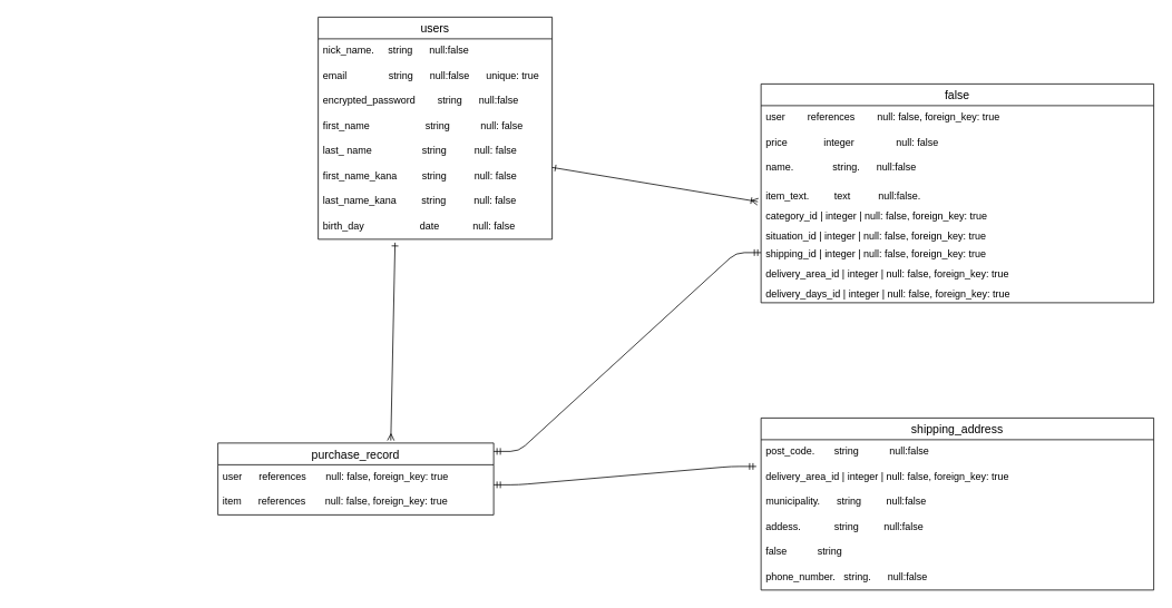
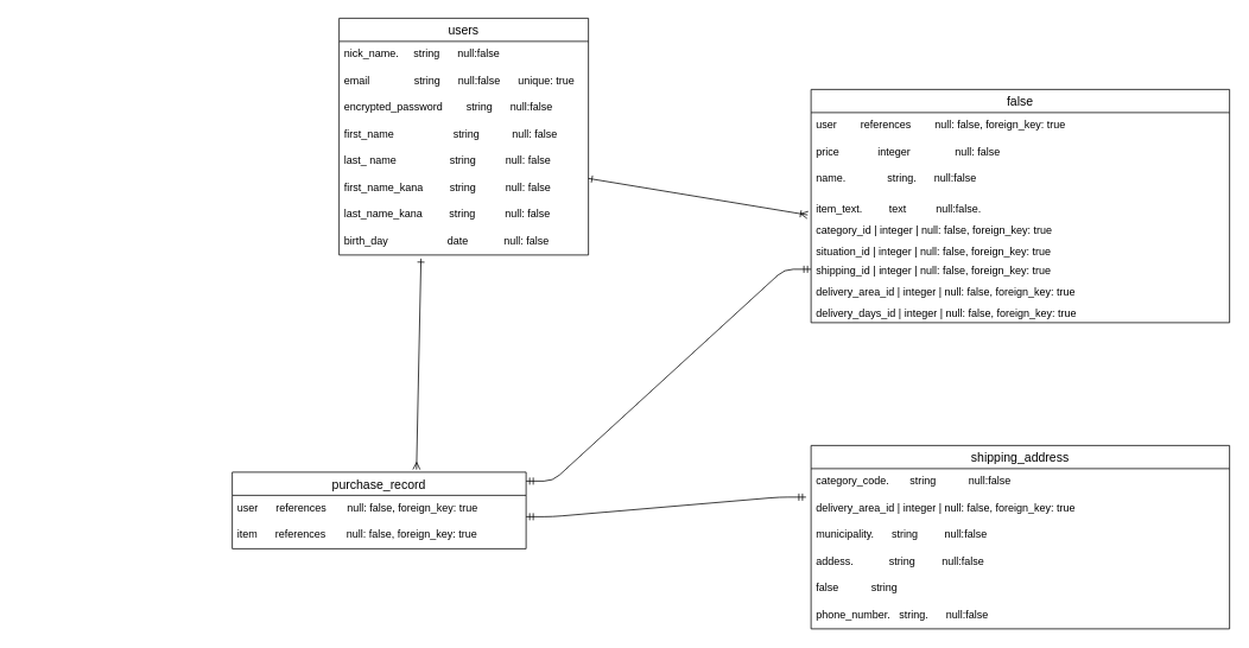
- <mxCell id="16" value="post_code.       string           null:false" style="text;strokeColor=none;fillColor=none;spacingLeft=4;spacingRight=4;overflow=hidden;rotatable=0;points=[[0,0.5],[1,0.5]];portConstraint=eastwest;fontSize=12;" parent="15" vertex="1"><mxGeometry y="26" width="470" height="30" as="geometry" /></mxCell>
+ <mxCell id="16" value="category_code.       string           null:false" style="text;strokeColor=none;fillColor=none;spacingLeft=4;spacingRight=4;overflow=hidden;rotatable=0;points=[[0,0.5],[1,0.5]];portConstraint=eastwest;fontSize=12;" parent="15" vertex="1"><mxGeometry y="26" width="470" height="30" as="geometry" /></mxCell>
